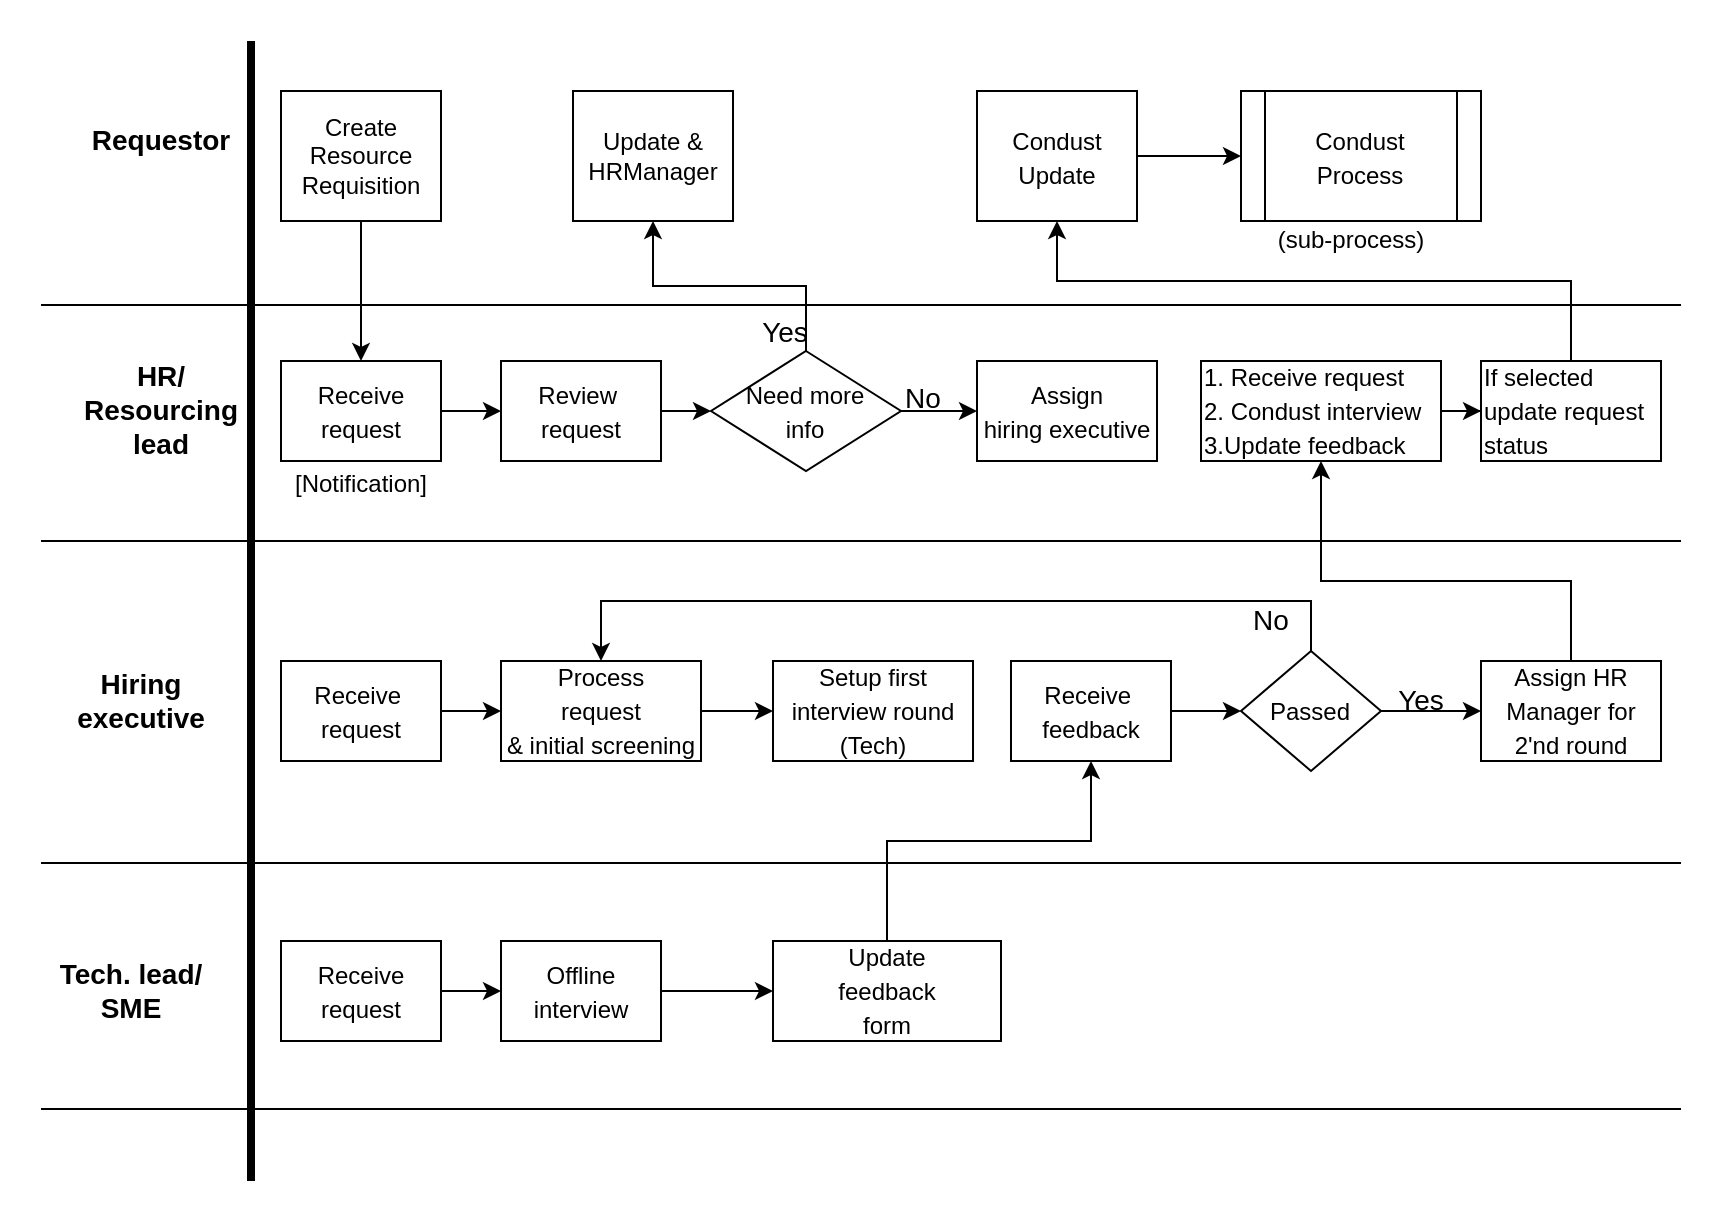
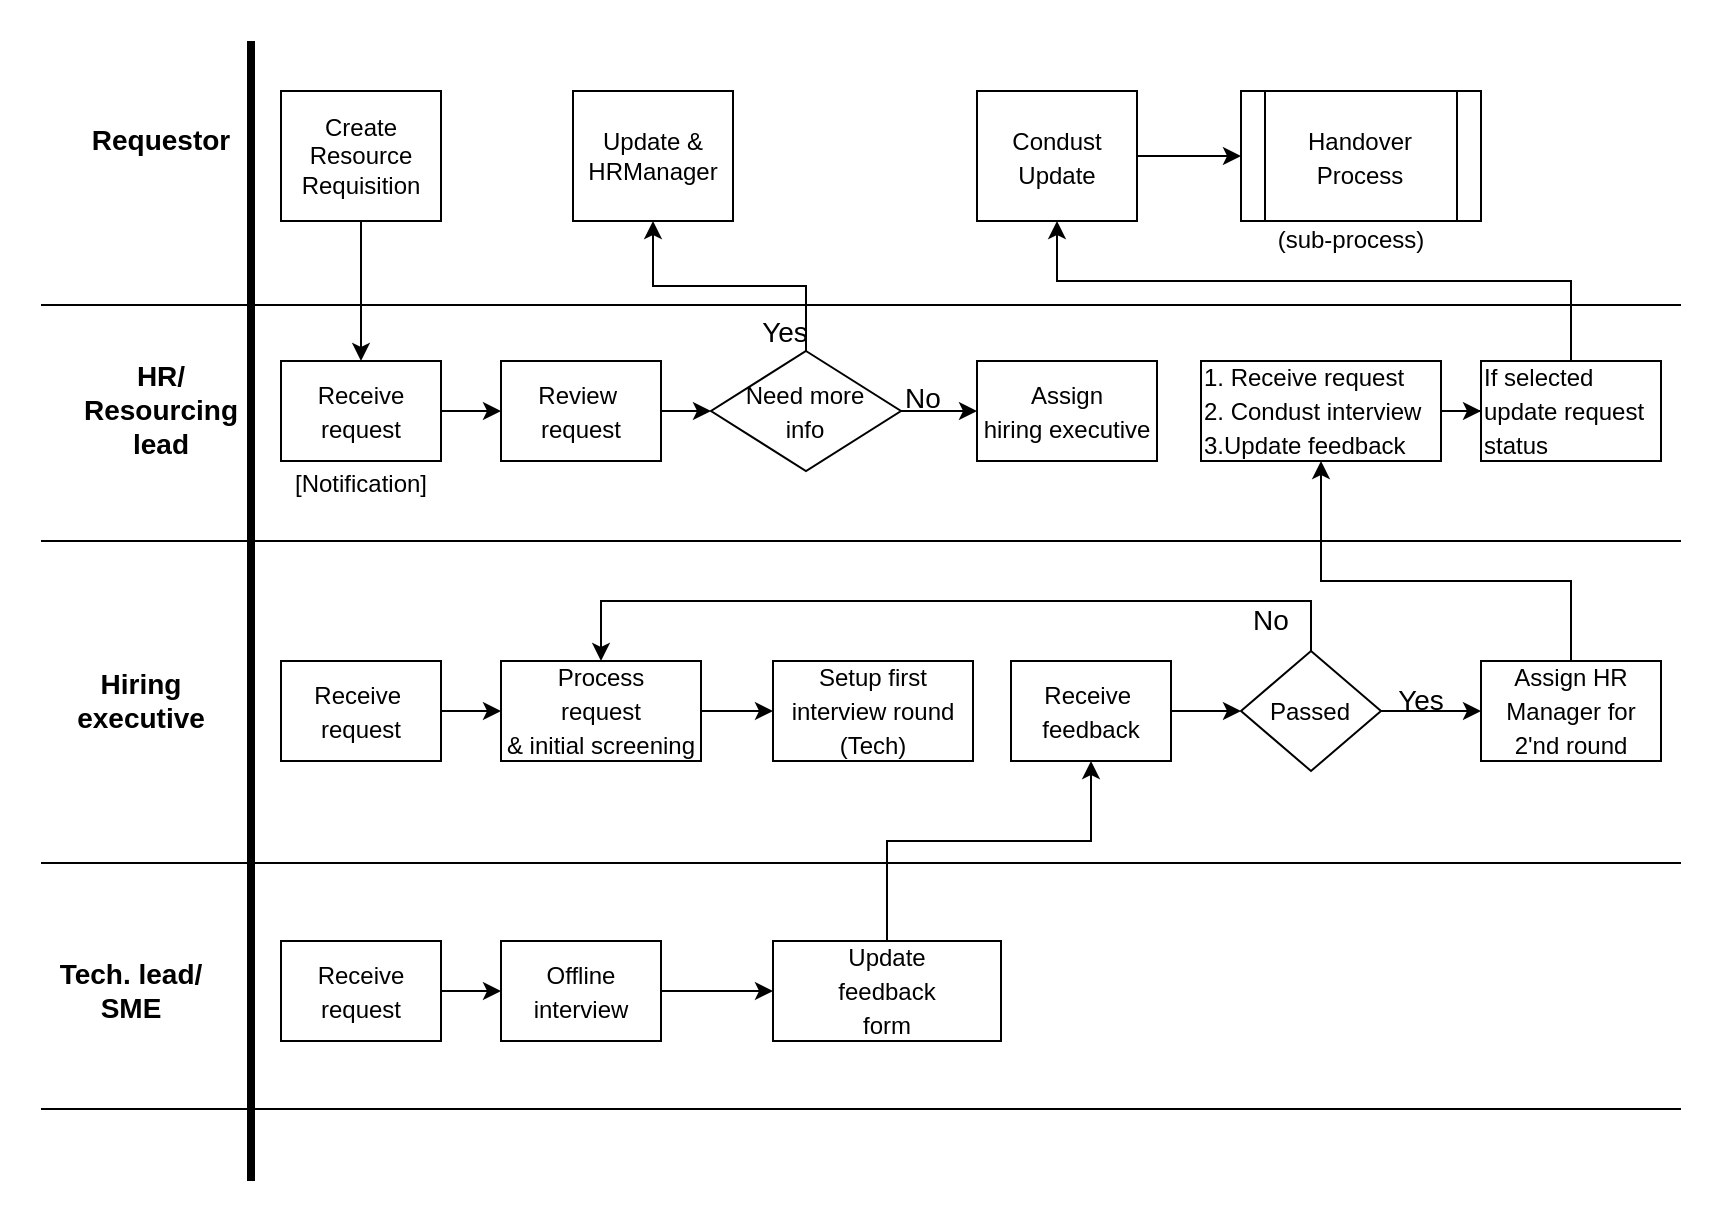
- <mxCell id="31" value="&lt;span style=&quot;font-size: 12px&quot;&gt;Condust&lt;/span&gt;&lt;br style=&quot;font-size: 12px&quot;&gt;&lt;span style=&quot;font-size: 12px&quot;&gt;Process&lt;/span&gt;" style="shape=process;whiteSpace=wrap;html=1;backgroundOutline=1;fontSize=14;" vertex="1" parent="1"><mxGeometry x="620" y="45" width="120" height="65" as="geometry" /></mxCell>
+ <mxCell id="31" value="&lt;span style=&quot;font-size: 12px&quot;&gt;Handover&lt;/span&gt;&lt;br style=&quot;font-size: 12px&quot;&gt;&lt;span style=&quot;font-size: 12px&quot;&gt;Process&lt;/span&gt;" style="shape=process;whiteSpace=wrap;html=1;backgroundOutline=1;fontSize=14;" vertex="1" parent="1"><mxGeometry x="620" y="45" width="120" height="65" as="geometry" /></mxCell>
